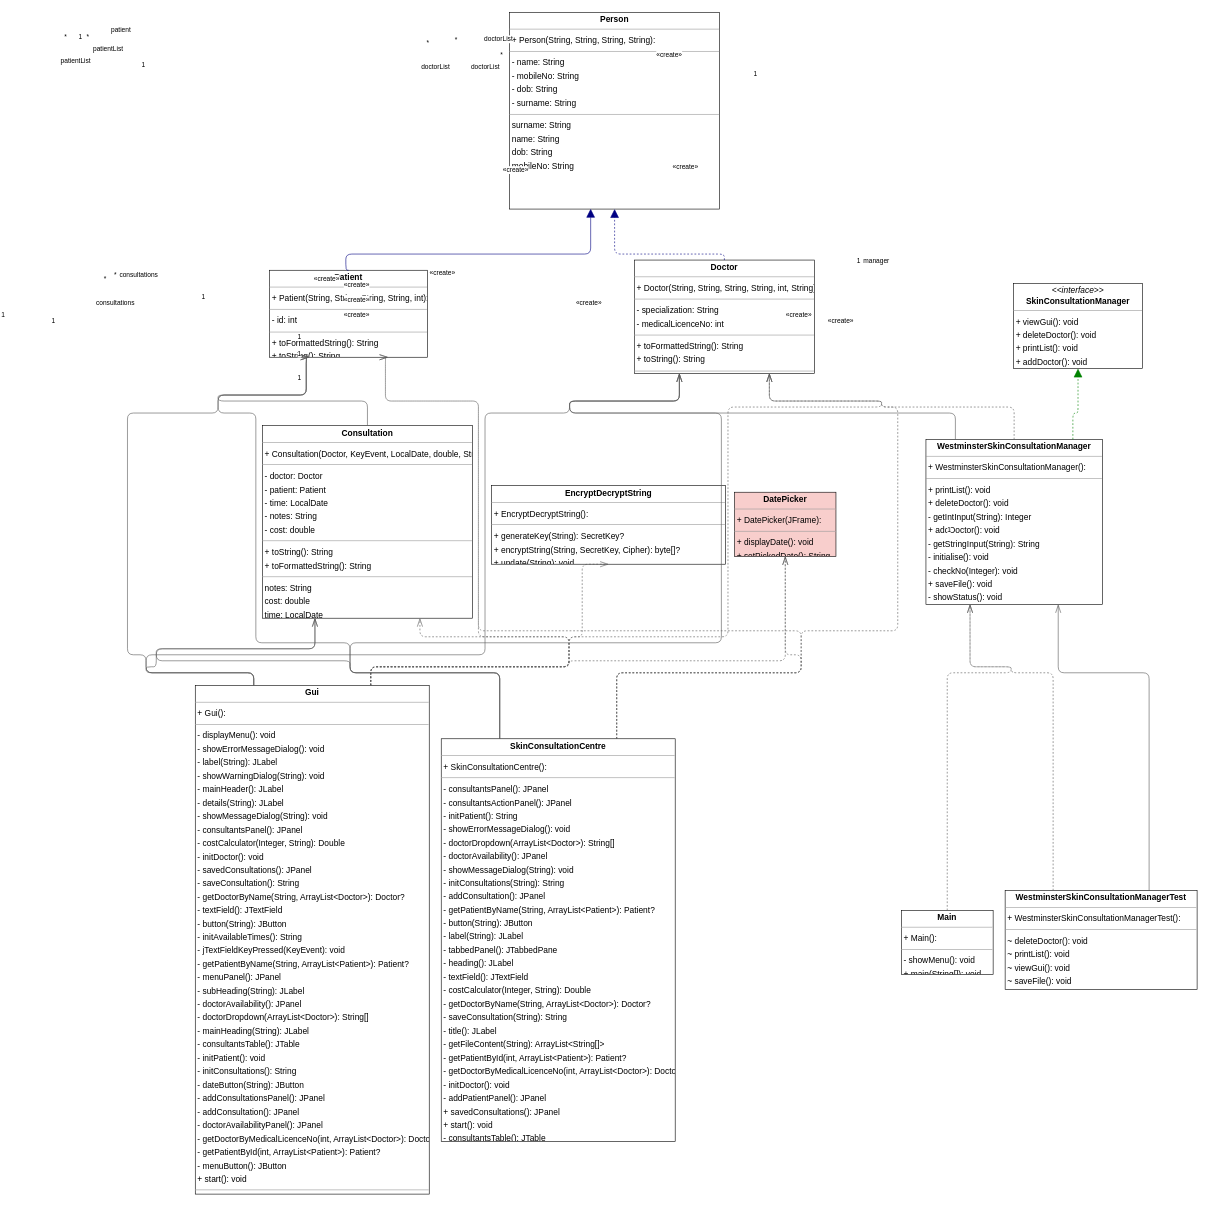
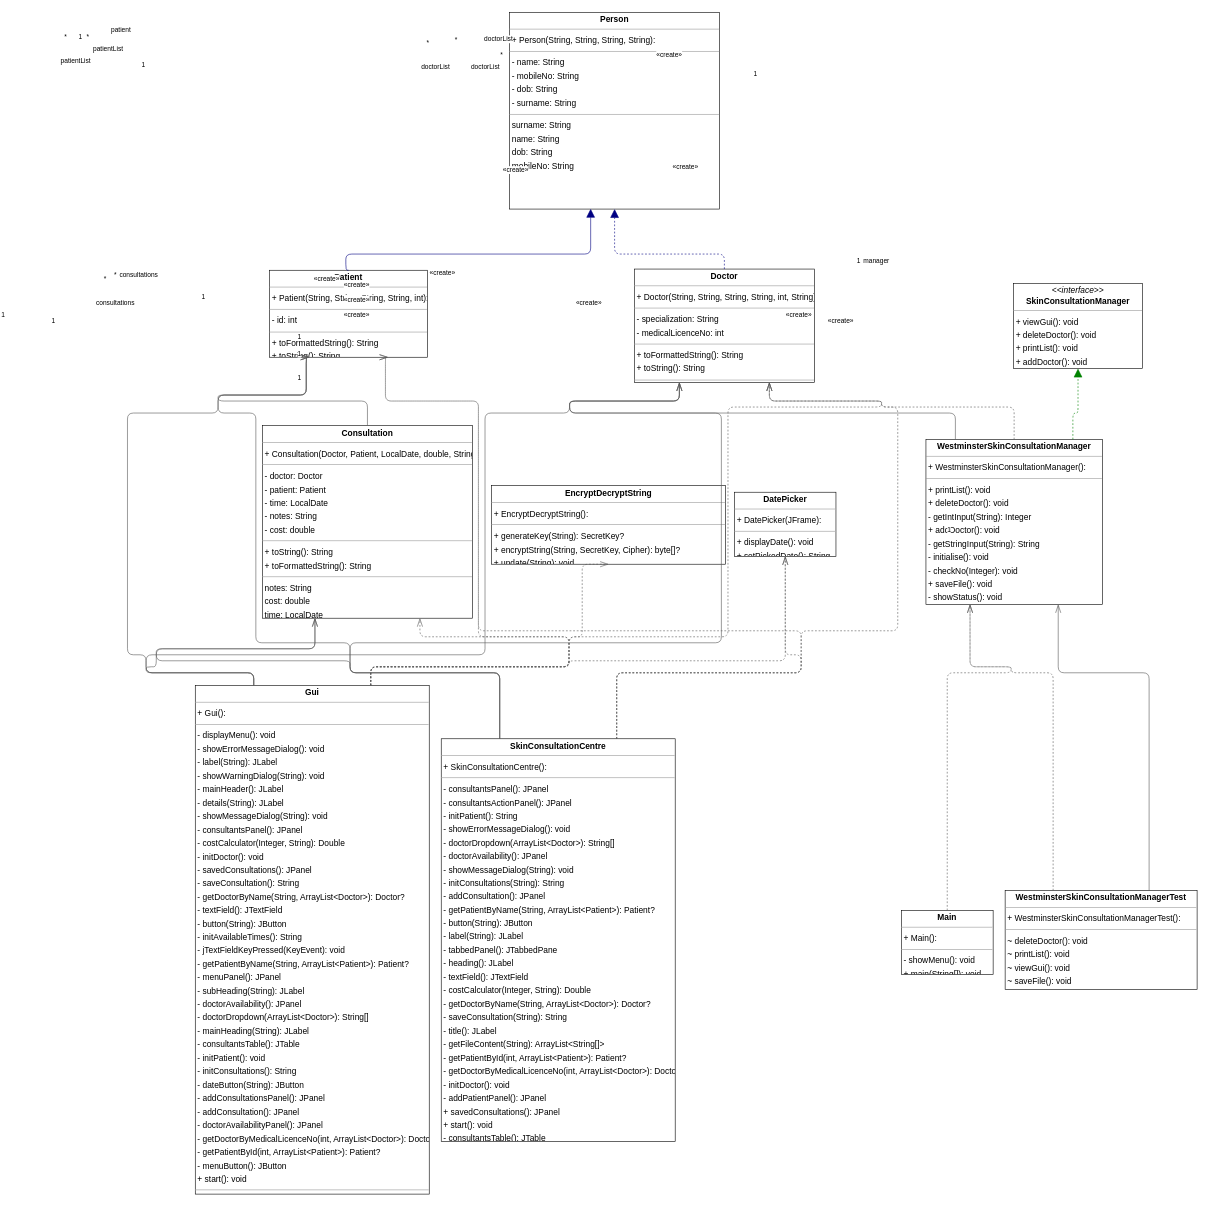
- <mxCell id="4" value="&lt;p style=&quot;margin:0px;margin-top:4px;text-align:center;&quot;&gt;&lt;b&gt;Doctor&lt;/b&gt;&lt;/p&gt;&lt;hr size=&quot;1&quot;/&gt;&lt;p style=&quot;margin:0 0 0 4px;line-height:1.6;&quot;&gt;+ Doctor(String, String, String, String, int, String): &lt;/p&gt;&lt;hr size=&quot;1&quot;/&gt;&lt;p style=&quot;margin:0 0 0 4px;line-height:1.6;&quot;&gt;- specialization: String&lt;br/&gt;- medicalLicenceNo: int&lt;/p&gt;&lt;hr size=&quot;1&quot;/&gt;&lt;p style=&quot;margin:0 0 0 4px;line-height:1.6;&quot;&gt;+ toFormattedString(): String&lt;br/&gt;+ toString(): String&lt;/p&gt;&lt;hr size=&quot;1&quot;/&gt;&lt;p style=&quot;margin:0 0 0 4px;line-height:1.6;&quot;&gt; medicalLicenceNo: int&lt;br/&gt; specialization: String&lt;/p&gt;" style="verticalAlign=top;align=left;overflow=fill;fontSize=14;fontFamily=Helvetica;html=1;rounded=0;shadow=0;comic=0;labelBackgroundColor=none;strokeWidth=1;" parent="1" vertex="1"><mxGeometry x="865" y="433" width="300" height="189" as="geometry" /></mxCell>
+ <mxCell id="4" value="&lt;p style=&quot;margin:0px;margin-top:4px;text-align:center;&quot;&gt;&lt;b&gt;Doctor&lt;/b&gt;&lt;/p&gt;&lt;hr size=&quot;1&quot;/&gt;&lt;p style=&quot;margin:0 0 0 4px;line-height:1.6;&quot;&gt;+ Doctor(String, String, String, String, int, String): &lt;/p&gt;&lt;hr size=&quot;1&quot;/&gt;&lt;p style=&quot;margin:0 0 0 4px;line-height:1.6;&quot;&gt;- specialization: String&lt;br/&gt;- medicalLicenceNo: int&lt;/p&gt;&lt;hr size=&quot;1&quot;/&gt;&lt;p style=&quot;margin:0 0 0 4px;line-height:1.6;&quot;&gt;+ toFormattedString(): String&lt;br/&gt;+ toString(): String&lt;/p&gt;&lt;hr size=&quot;1&quot;/&gt;&lt;p style=&quot;margin:0 0 0 4px;line-height:1.6;&quot;&gt; medicalLicenceNo: int&lt;br/&gt; specialization: String&lt;/p&gt;" style="verticalAlign=top;align=left;overflow=fill;fontSize=14;fontFamily=Helvetica;html=1;rounded=0;shadow=0;comic=0;labelBackgroundColor=none;strokeWidth=1;" parent="1" vertex="1"><mxGeometry x="865" y="448" width="300" height="189" as="geometry" /></mxCell>
- <mxCell id="2" value="&lt;p style=&quot;margin:0px;margin-top:4px;text-align:center;&quot;&gt;&lt;b&gt;Consultation&lt;/b&gt;&lt;/p&gt;&lt;hr size=&quot;1&quot;/&gt;&lt;p style=&quot;margin:0 0 0 4px;line-height:1.6;&quot;&gt;+ Consultation(Doctor, KeyEvent, LocalDate, double, String): &lt;/p&gt;&lt;hr size=&quot;1&quot;/&gt;&lt;p style=&quot;margin:0 0 0 4px;line-height:1.6;&quot;&gt;- doctor: Doctor&lt;br/&gt;- patient: Patient&lt;br/&gt;- time: LocalDate&lt;br/&gt;- notes: String&lt;br/&gt;- cost: double&lt;/p&gt;&lt;hr size=&quot;1&quot;/&gt;&lt;p style=&quot;margin:0 0 0 4px;line-height:1.6;&quot;&gt;+ toString(): String&lt;br/&gt;+ toFormattedString(): String&lt;/p&gt;&lt;hr size=&quot;1&quot;/&gt;&lt;p style=&quot;margin:0 0 0 4px;line-height:1.6;&quot;&gt; notes: String&lt;br/&gt; cost: double&lt;br/&gt; time: LocalDate&lt;br/&gt; patient: Patient&lt;br/&gt; doctor: Doctor&lt;/p&gt;" style="verticalAlign=top;align=left;overflow=fill;fontSize=14;fontFamily=Helvetica;html=1;rounded=0;shadow=0;comic=0;labelBackgroundColor=none;strokeWidth=1;" parent="1" vertex="1"><mxGeometry x="245" y="709" width="350" height="321" as="geometry" /></mxCell>
+ <mxCell id="2" value="&lt;p style=&quot;margin:0px;margin-top:4px;text-align:center;&quot;&gt;&lt;b&gt;Consultation&lt;/b&gt;&lt;/p&gt;&lt;hr size=&quot;1&quot;/&gt;&lt;p style=&quot;margin:0 0 0 4px;line-height:1.6;&quot;&gt;+ Consultation(Doctor, Patient, LocalDate, double, String): &lt;/p&gt;&lt;hr size=&quot;1&quot;/&gt;&lt;p style=&quot;margin:0 0 0 4px;line-height:1.6;&quot;&gt;- doctor: Doctor&lt;br/&gt;- patient: Patient&lt;br/&gt;- time: LocalDate&lt;br/&gt;- notes: String&lt;br/&gt;- cost: double&lt;/p&gt;&lt;hr size=&quot;1&quot;/&gt;&lt;p style=&quot;margin:0 0 0 4px;line-height:1.6;&quot;&gt;+ toString(): String&lt;br/&gt;+ toFormattedString(): String&lt;/p&gt;&lt;hr size=&quot;1&quot;/&gt;&lt;p style=&quot;margin:0 0 0 4px;line-height:1.6;&quot;&gt; notes: String&lt;br/&gt; cost: double&lt;br/&gt; time: LocalDate&lt;br/&gt; patient: Patient&lt;br/&gt; doctor: Doctor&lt;/p&gt;" style="verticalAlign=top;align=left;overflow=fill;fontSize=14;fontFamily=Helvetica;html=1;rounded=0;shadow=0;comic=0;labelBackgroundColor=none;strokeWidth=1;" parent="1" vertex="1"><mxGeometry x="245" y="709" width="350" height="321" as="geometry" /></mxCell>
- <mxCell id="3" value="&lt;p style=&quot;margin:0px;margin-top:4px;text-align:center;&quot;&gt;&lt;b&gt;DatePicker&lt;/b&gt;&lt;/p&gt;&lt;hr size=&quot;1&quot;/&gt;&lt;p style=&quot;margin:0 0 0 4px;line-height:1.6;&quot;&gt;+ DatePicker(JFrame): &lt;/p&gt;&lt;hr size=&quot;1&quot;/&gt;&lt;p style=&quot;margin:0 0 0 4px;line-height:1.6;&quot;&gt;+ displayDate(): void&lt;br/&gt;+ setPickedDate(): String&lt;/p&gt;" style="verticalAlign=top;align=left;overflow=fill;fontSize=14;fontFamily=Helvetica;html=1;rounded=0;shadow=0;comic=0;labelBackgroundColor=none;strokeWidth=1;fillColor=#f8cecc;" parent="1" vertex="1"><mxGeometry x="1032" y="820" width="169" height="107" as="geometry" /></mxCell>
+ <mxCell id="3" value="&lt;p style=&quot;margin:0px;margin-top:4px;text-align:center;&quot;&gt;&lt;b&gt;DatePicker&lt;/b&gt;&lt;/p&gt;&lt;hr size=&quot;1&quot;/&gt;&lt;p style=&quot;margin:0 0 0 4px;line-height:1.6;&quot;&gt;+ DatePicker(JFrame): &lt;/p&gt;&lt;hr size=&quot;1&quot;/&gt;&lt;p style=&quot;margin:0 0 0 4px;line-height:1.6;&quot;&gt;+ displayDate(): void&lt;br/&gt;+ setPickedDate(): String&lt;/p&gt;" style="verticalAlign=top;align=left;overflow=fill;fontSize=14;fontFamily=Helvetica;html=1;rounded=0;shadow=0;comic=0;labelBackgroundColor=none;strokeWidth=1;" parent="1" vertex="1"><mxGeometry x="1032" y="820" width="169" height="107" as="geometry" /></mxCell>
